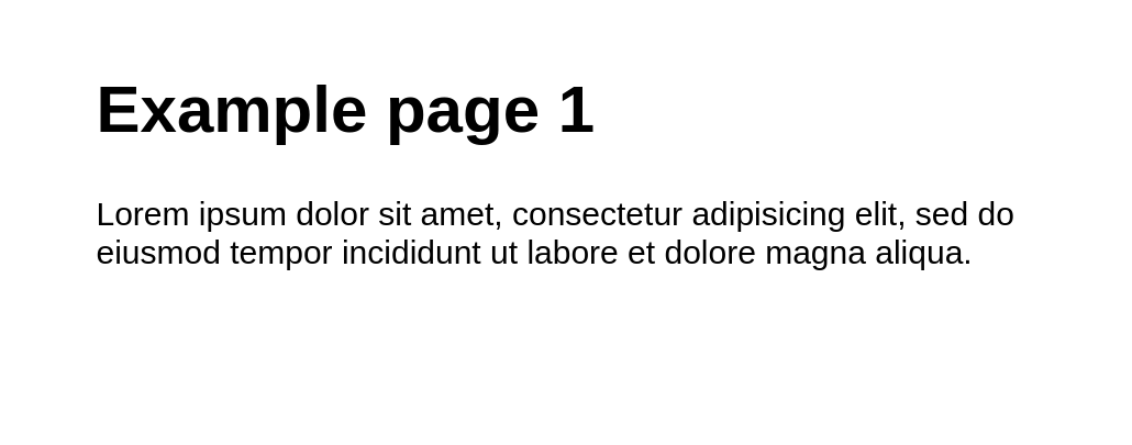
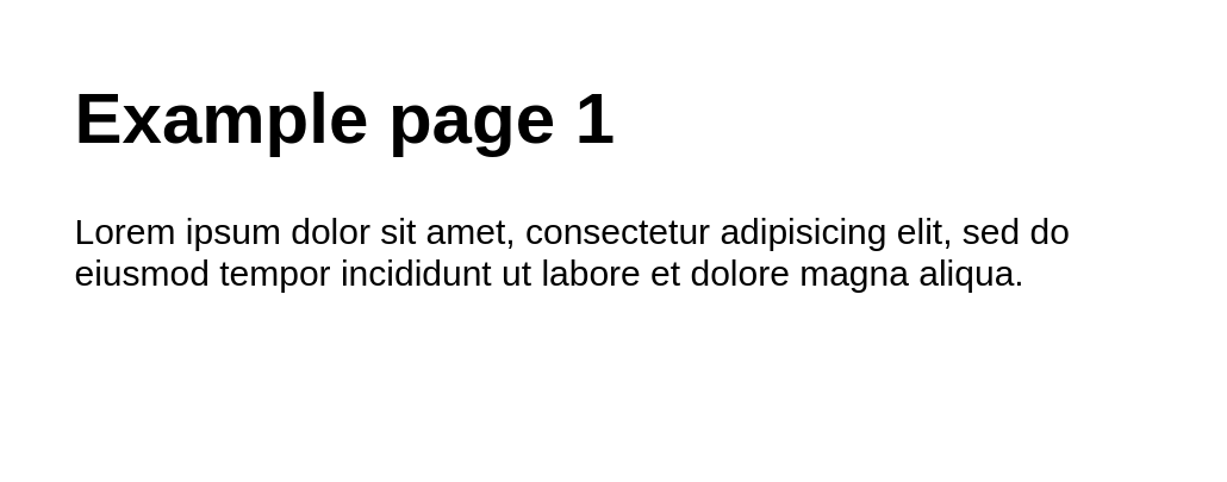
- <mxCell id="2" value="&lt;h1&gt;Example page 1&lt;/h1&gt;&lt;p&gt;Lorem ipsum dolor sit amet, consectetur adipisicing elit, sed do eiusmod tempor incididunt ut labore et dolore magna aliqua.&lt;/p&gt;" style="text;html=1;strokeColor=none;fillColor=none;spacing=5;spacingTop=-20;whiteSpace=wrap;overflow=hidden;rounded=0;" parent="1" vertex="1"><mxGeometry x="30" y="20" width="370" height="120" as="geometry" /></mxCell>
+ <mxCell id="2" value="&lt;h1&gt;Example page 1&lt;/h1&gt;&lt;p&gt;Lorem ipsum dolor sit amet, consectetur adipisicing elit, sed do eiusmod tempor incididunt ut labore et dolore magna aliqua.&lt;/p&gt;" style="text;html=1;strokeColor=none;fillColor=none;spacing=5;spacingTop=-20;whiteSpace=wrap;overflow=hidden;rounded=0;" parent="1" vertex="1"><mxGeometry x="20" y="20" width="370" height="120" as="geometry" /></mxCell>
